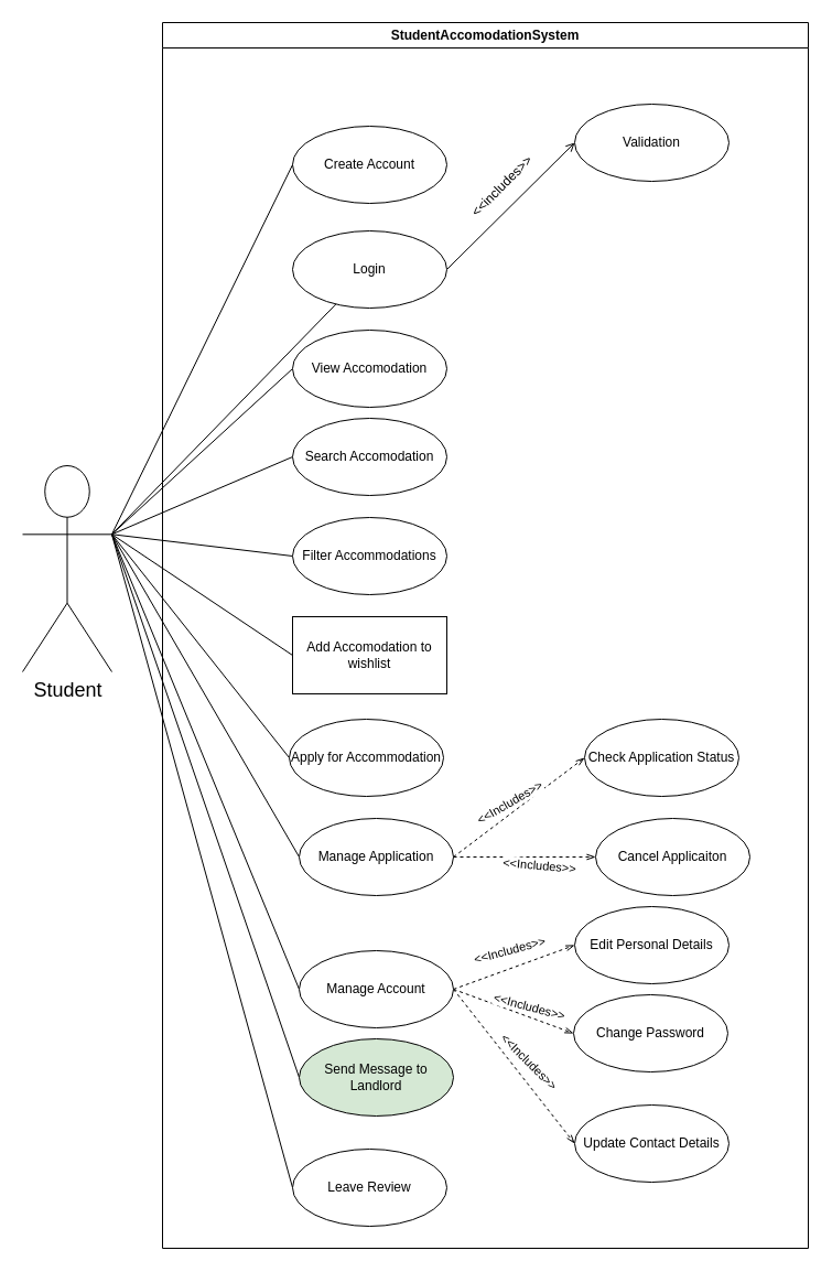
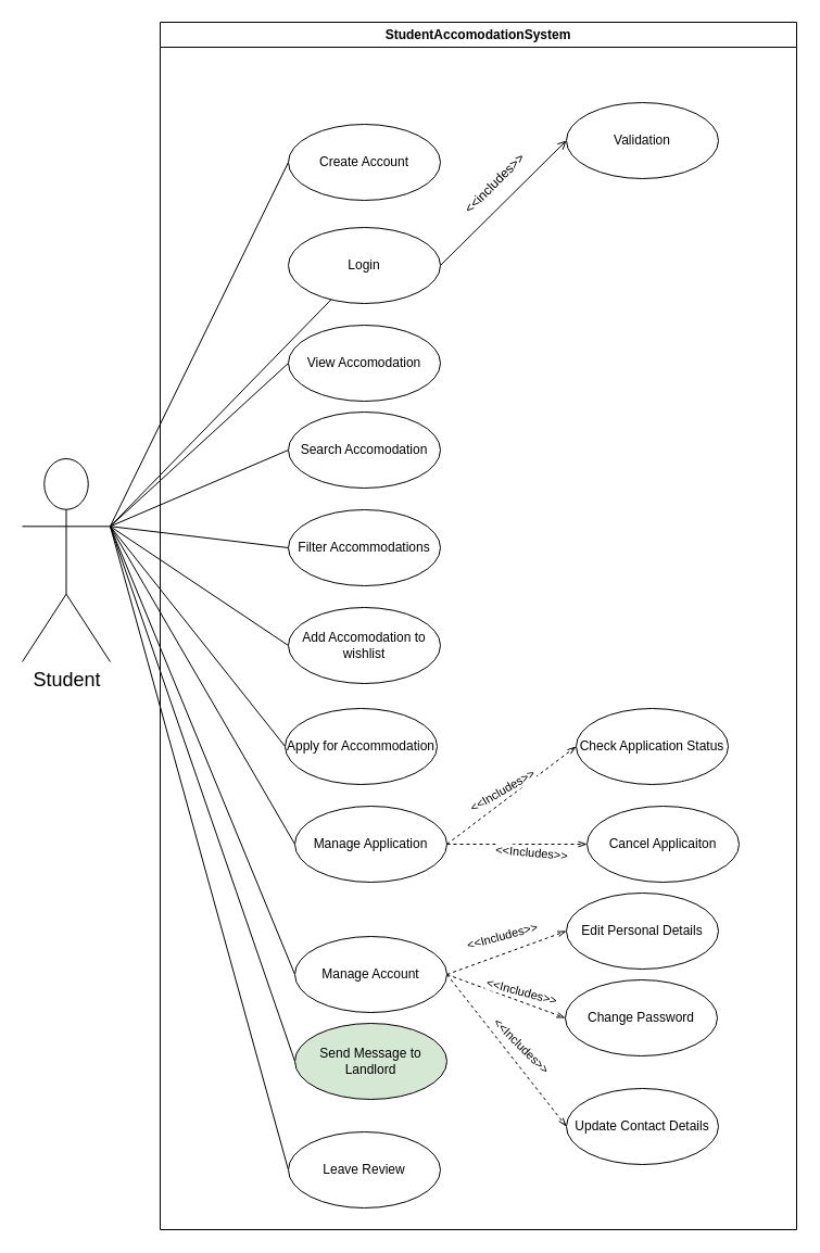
- <mxCell id="22" value="Add Accomodation to wishlist" style="whiteSpace=wrap;html=1;rounded=0;" parent="1" vertex="1"><mxGeometry x="265" y="559" width="140" height="70" as="geometry" /></mxCell>
+ <mxCell id="22" value="Add Accomodation to wishlist" style="ellipse;whiteSpace=wrap;html=1;" parent="1" vertex="1"><mxGeometry x="265" y="559" width="140" height="70" as="geometry" /></mxCell>
